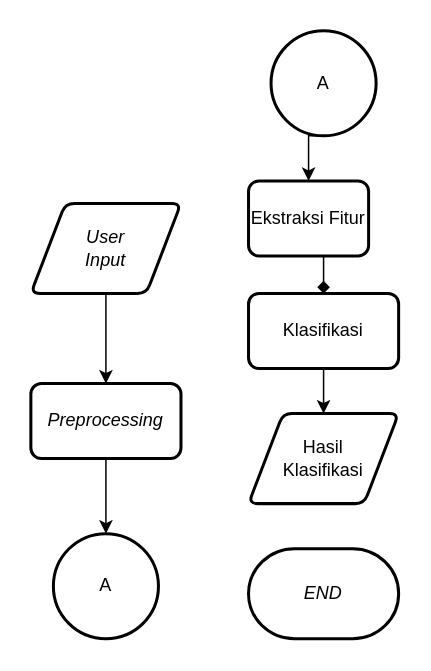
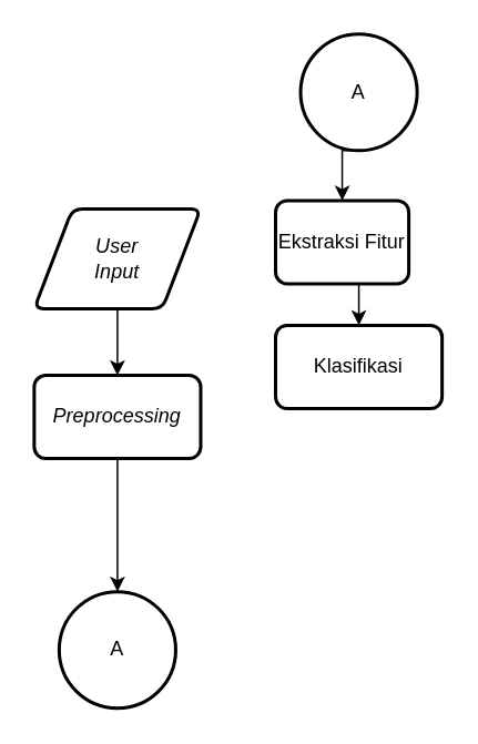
- <mxCell id="3" value="&lt;i&gt;User&lt;/i&gt;&lt;div&gt;&lt;i&gt;Input&lt;/i&gt;&lt;/div&gt;" style="shape=parallelogram;html=1;strokeWidth=2;perimeter=parallelogramPerimeter;whiteSpace=wrap;rounded=1;arcSize=12;size=0.23;" vertex="1" parent="1"><mxGeometry x="20" y="135" width="100" height="60" as="geometry" /></mxCell>
+ <mxCell id="3" value="&lt;i&gt;User&lt;/i&gt;&lt;div&gt;&lt;i&gt;Input&lt;/i&gt;&lt;/div&gt;" style="shape=parallelogram;html=1;strokeWidth=2;perimeter=parallelogramPerimeter;whiteSpace=wrap;rounded=1;arcSize=12;size=0.23;" vertex="1" parent="1"><mxGeometry x="20" y="125" width="100" height="60" as="geometry" /></mxCell>
- <mxCell id="11" style="edgeStyle=orthogonalEdgeStyle;rounded=0;orthogonalLoop=1;jettySize=auto;html=1;exitX=0.5;exitY=1;exitDx=0;exitDy=0;entryX=0.5;entryY=0;entryDx=0;entryDy=0;endArrow=diamond;" edge="1" parent="1" source="12" target="14"><mxGeometry relative="1" as="geometry" /></mxCell>
+ <mxCell id="11" style="edgeStyle=orthogonalEdgeStyle;rounded=0;orthogonalLoop=1;jettySize=auto;html=1;exitX=0.5;exitY=1;exitDx=0;exitDy=0;entryX=0.5;entryY=0;entryDx=0;entryDy=0;" edge="1" parent="1" source="12" target="14"><mxGeometry relative="1" as="geometry" /></mxCell>
- <mxCell id="13" style="edgeStyle=orthogonalEdgeStyle;rounded=0;orthogonalLoop=1;jettySize=auto;html=1;exitX=0.5;exitY=1;exitDx=0;exitDy=0;entryX=0.5;entryY=0;entryDx=0;entryDy=0;" edge="1" parent="1" source="14" target="4"><mxGeometry relative="1" as="geometry" /></mxCell>
- <mxCell id="6" value="&lt;i&gt;Preprocessing&lt;/i&gt;" style="rounded=1;whiteSpace=wrap;html=1;absoluteArcSize=1;arcSize=14;strokeWidth=2;" vertex="1" parent="1"><mxGeometry x="20" y="255" width="100" height="50" as="geometry" /></mxCell>
+ <mxCell id="6" value="&lt;i&gt;Preprocessing&lt;/i&gt;" style="rounded=1;whiteSpace=wrap;html=1;absoluteArcSize=1;arcSize=14;strokeWidth=2;" vertex="1" parent="1"><mxGeometry x="20" y="225" width="100" height="50" as="geometry" /></mxCell>
- <mxCell id="4" value="Hasil&lt;div&gt;Klasifikasi&lt;/div&gt;" style="shape=parallelogram;html=1;strokeWidth=2;perimeter=parallelogramPerimeter;whiteSpace=wrap;rounded=1;arcSize=12;size=0.23;" vertex="1" parent="1"><mxGeometry x="165" y="275" width="100" height="60" as="geometry" /></mxCell>
- <mxCell id="5" value="&lt;i&gt;END&lt;/i&gt;" style="strokeWidth=2;html=1;shape=mxgraph.flowchart.terminator;whiteSpace=wrap;" vertex="1" parent="1"><mxGeometry x="165" y="365" width="100" height="60" as="geometry" /></mxCell>
